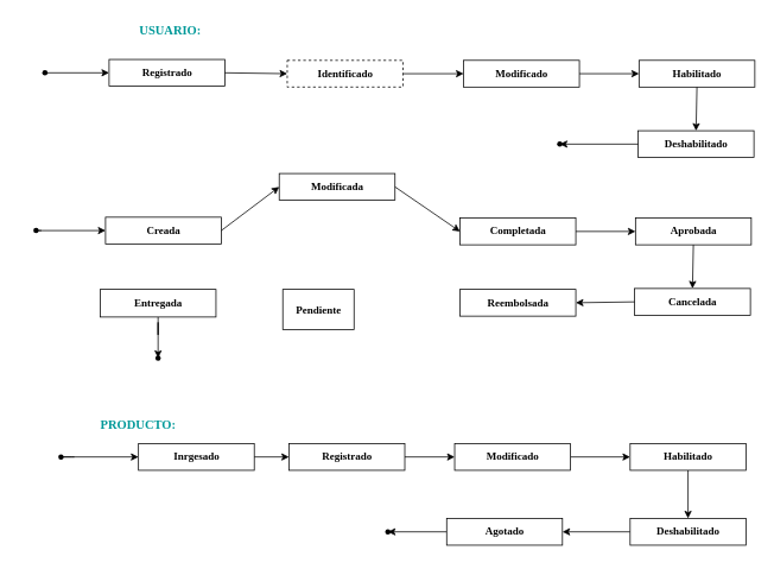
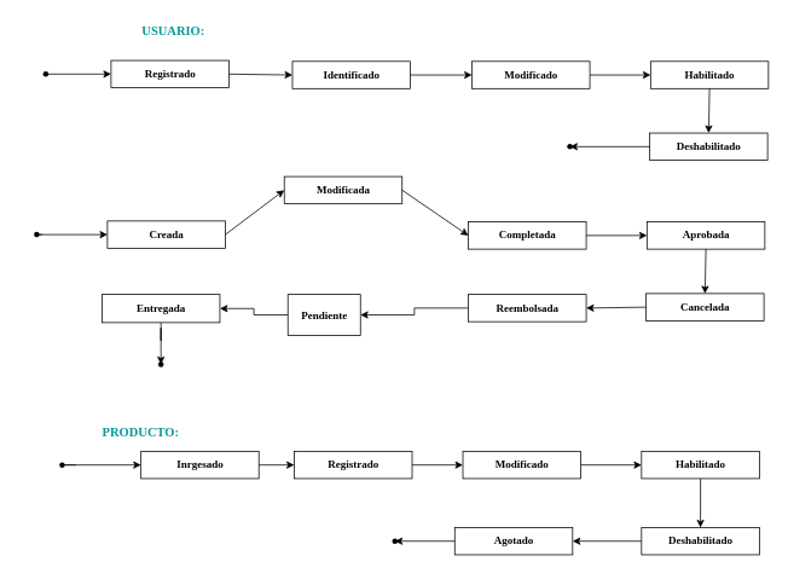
- <mxCell id="7" value="&lt;b&gt;&lt;font face=&quot;Lucida Console&quot;&gt;Identificado&lt;/font&gt;&lt;/b&gt;" style="html=1;dashed=1;" vertex="1" parent="1"><mxGeometry x="322" y="67" width="130" height="30" as="geometry" /></mxCell>
+ <mxCell id="7" value="&lt;b&gt;&lt;font face=&quot;Lucida Console&quot;&gt;Identificado&lt;/font&gt;&lt;/b&gt;" style="html=1;" vertex="1" parent="1"><mxGeometry x="322" y="67" width="130" height="30" as="geometry" /></mxCell>
+ <mxCell id="29" value="" style="edgeStyle=orthogonalEdgeStyle;rounded=0;orthogonalLoop=1;jettySize=auto;html=1;fontFamily=Lucida Console;fontSize=14;fontColor=#009999;" edge="1" parent="1" source="30" target="32"><mxGeometry relative="1" as="geometry" /></mxCell>
+ <mxCell id="27" value="" style="edgeStyle=orthogonalEdgeStyle;rounded=0;orthogonalLoop=1;jettySize=auto;html=1;fontFamily=Lucida Console;fontSize=14;fontColor=#009999;" edge="1" parent="1" source="28" target="30"><mxGeometry relative="1" as="geometry" /></mxCell>
